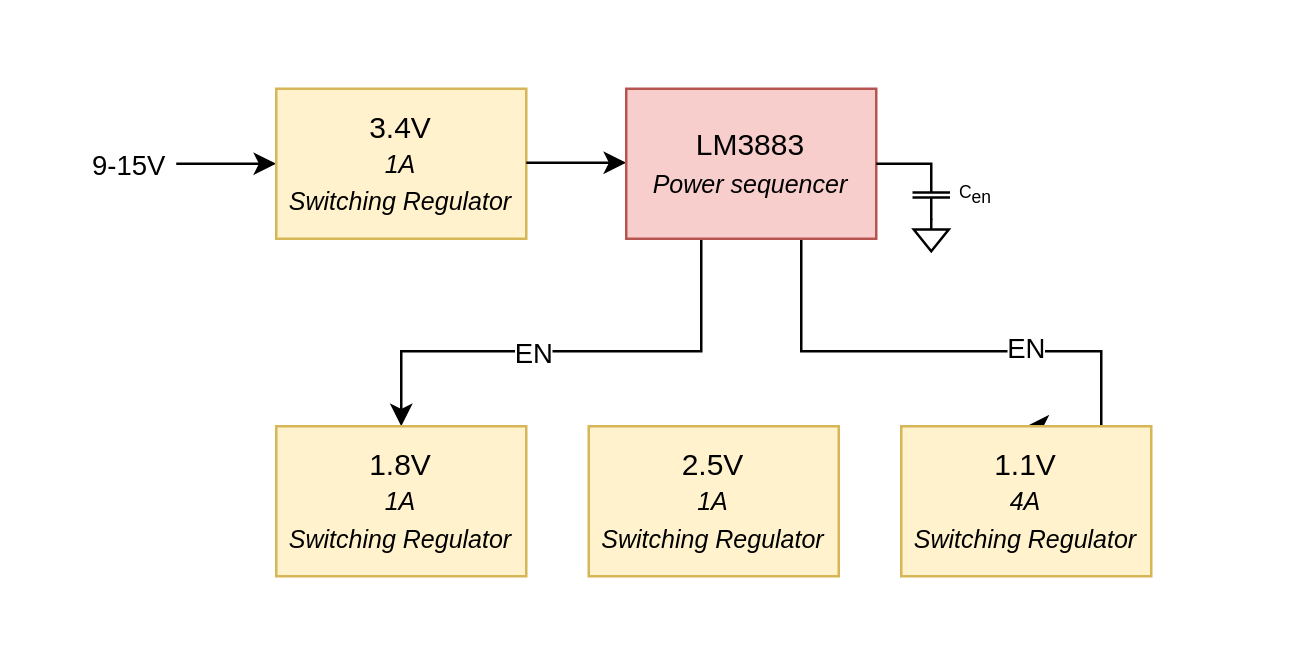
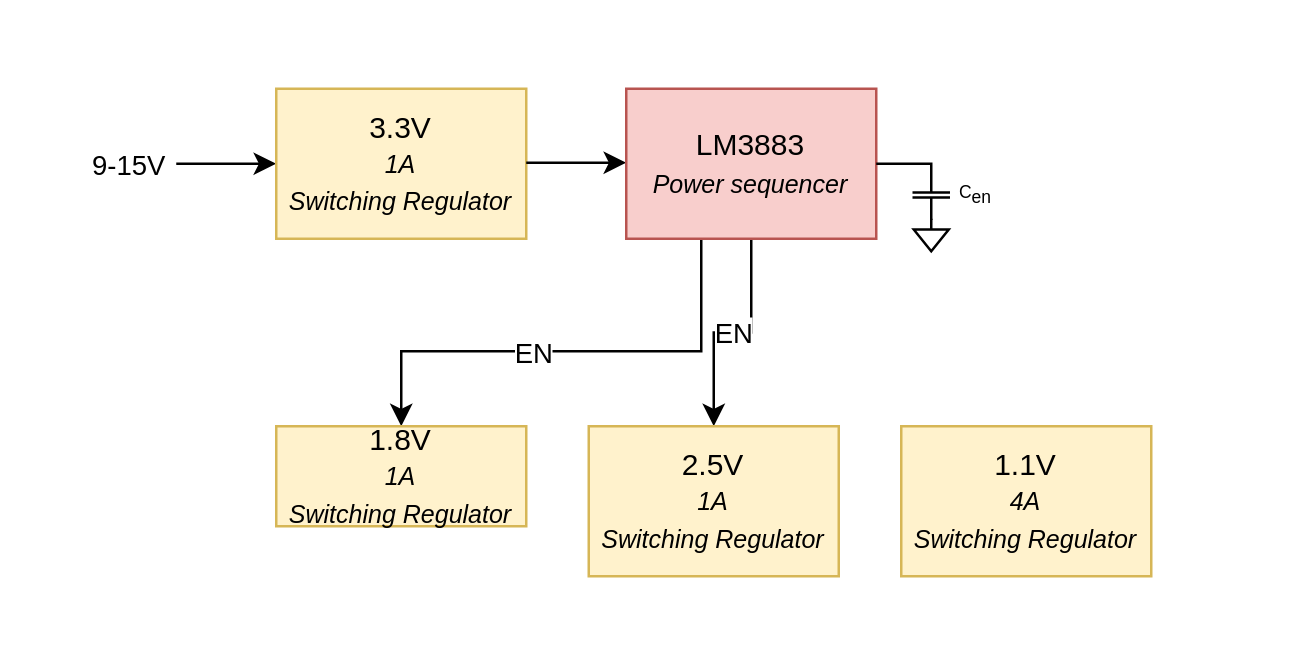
- <mxCell id="5" value="&lt;div&gt;3.4V&lt;div&gt;&lt;i&gt;&lt;font style=&quot;font-size: 10px;&quot;&gt;1A&lt;/font&gt;&lt;/i&gt;&lt;/div&gt;&lt;div&gt;&lt;i&gt;&lt;font style=&quot;font-size: 10px;&quot;&gt;Switching Regulator&lt;/font&gt;&lt;/i&gt;&lt;/div&gt;&lt;/div&gt;" style="rounded=0;whiteSpace=wrap;html=1;fillColor=#fff2cc;strokeColor=#d6b656;" parent="1" vertex="1"><mxGeometry x="110" y="35" width="100" height="60" as="geometry" /></mxCell>
+ <mxCell id="5" value="&lt;div&gt;3.3V&lt;div&gt;&lt;i&gt;&lt;font style=&quot;font-size: 10px;&quot;&gt;1A&lt;/font&gt;&lt;/i&gt;&lt;/div&gt;&lt;div&gt;&lt;i&gt;&lt;font style=&quot;font-size: 10px;&quot;&gt;Switching Regulator&lt;/font&gt;&lt;/i&gt;&lt;/div&gt;&lt;/div&gt;" style="rounded=0;whiteSpace=wrap;html=1;fillColor=#fff2cc;strokeColor=#d6b656;" parent="1" vertex="1"><mxGeometry x="110" y="35" width="100" height="60" as="geometry" /></mxCell>
+ <mxCell id="9" style="edgeStyle=orthogonalEdgeStyle;rounded=0;orthogonalLoop=1;jettySize=auto;html=1;entryX=0.5;entryY=0;entryDx=0;entryDy=0;" parent="1" source="13" target="15" edge="1"><mxGeometry relative="1" as="geometry" /></mxCell>
+ <mxCell id="10" value="EN" style="edgeLabel;html=1;align=center;verticalAlign=middle;resizable=0;points=[];" parent="9" vertex="1" connectable="0"><mxGeometry x="-0.003" relative="1" as="geometry"><mxPoint as="offset" /></mxGeometry></mxCell>
- <mxCell id="11" style="edgeStyle=orthogonalEdgeStyle;rounded=0;orthogonalLoop=1;jettySize=auto;html=1;entryX=0.5;entryY=0;entryDx=0;entryDy=0;" parent="1" source="13" target="16" edge="1"><mxGeometry relative="1" as="geometry"><Array as="points"><mxPoint x="320" y="140" /><mxPoint x="440" y="140" /></Array></mxGeometry></mxCell>
- <mxCell id="12" value="EN" style="edgeLabel;html=1;align=center;verticalAlign=middle;resizable=0;points=[];" parent="11" vertex="1" connectable="0"><mxGeometry x="0.188" y="2" relative="1" as="geometry"><mxPoint as="offset" /></mxGeometry></mxCell>
- <mxCell id="14" value="&lt;div&gt;1.8V&lt;div&gt;&lt;i&gt;&lt;font style=&quot;font-size: 10px;&quot;&gt;1A&lt;/font&gt;&lt;/i&gt;&lt;/div&gt;&lt;div&gt;&lt;i&gt;&lt;font style=&quot;font-size: 10px;&quot;&gt;Switching Regulator&lt;/font&gt;&lt;/i&gt;&lt;/div&gt;&lt;/div&gt;" style="rounded=0;whiteSpace=wrap;html=1;fillColor=#fff2cc;strokeColor=#d6b656;" parent="1" vertex="1"><mxGeometry x="110" y="170" width="100" height="60" as="geometry" /></mxCell>
+ <mxCell id="14" value="&lt;div&gt;1.8V&lt;div&gt;&lt;i&gt;&lt;font style=&quot;font-size: 10px;&quot;&gt;1A&lt;/font&gt;&lt;/i&gt;&lt;/div&gt;&lt;div&gt;&lt;i&gt;&lt;font style=&quot;font-size: 10px;&quot;&gt;Switching Regulator&lt;/font&gt;&lt;/i&gt;&lt;/div&gt;&lt;/div&gt;" style="rounded=0;whiteSpace=wrap;html=1;fillColor=#fff2cc;strokeColor=#d6b656;" parent="1" vertex="1"><mxGeometry x="110" y="170" width="100" height="40" as="geometry" /></mxCell>
